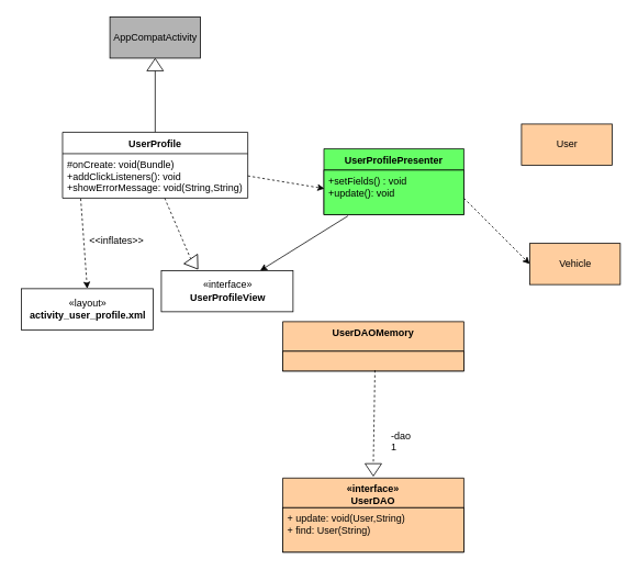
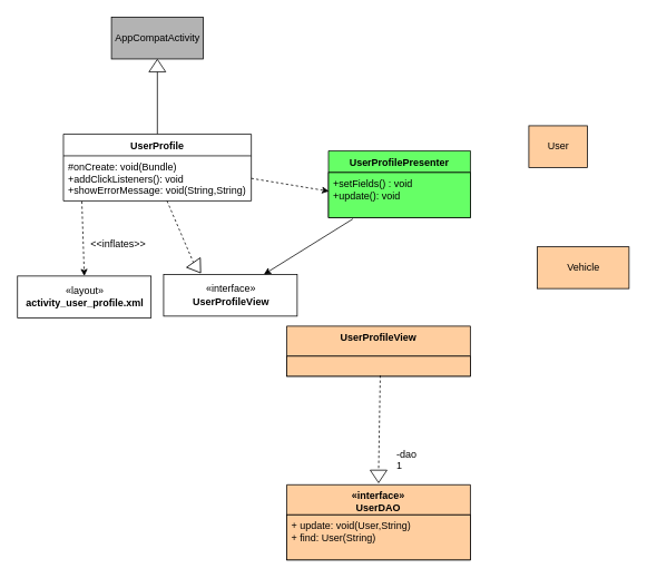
- <mxCell id="17" value="User" style="html=1;strokeColor=#000000;fillColor=#FFCE9F;gradientColor=none;" parent="1" vertex="1"><mxGeometry x="633" y="150" width="110" height="50" as="geometry" /></mxCell>
+ <mxCell id="17" value="User" style="html=1;strokeColor=#000000;fillColor=#FFCE9F;gradientColor=none;" parent="1" vertex="1"><mxGeometry x="633" y="150" width="70" height="50" as="geometry" /></mxCell>
- <mxCell id="16" value="" style="endArrow=classic;html=1;exitX=1;exitY=0.75;exitDx=0;exitDy=0;dashed=1;entryX=0;entryY=0.5;entryDx=0;entryDy=0;" parent="1" source="11" target="18" edge="1"><mxGeometry width="50" height="50" relative="1" as="geometry"><mxPoint x="593" y="270" as="sourcePoint" /><mxPoint x="643" y="280" as="targetPoint" /></mxGeometry></mxCell>
- <mxCell id="6" value="«layout»&lt;br&gt;&lt;b&gt;activity_user_profile.xml&lt;/b&gt;" style="html=1;strokeColor=#000000;fillColor=#FFFFFF;" parent="1" vertex="1"><mxGeometry x="25.5" y="350" width="160" height="50" as="geometry" /></mxCell>
+ <mxCell id="6" value="«layout»&lt;br&gt;&lt;b&gt;activity_user_profile.xml&lt;/b&gt;" style="html=1;strokeColor=#000000;fillColor=#FFFFFF;" parent="1" vertex="1"><mxGeometry x="20.5" y="330" width="160" height="50" as="geometry" /></mxCell>
- <mxCell id="19" value="UserDAOMemory&#10;" style="swimlane;fontStyle=1;align=center;verticalAlign=top;childLayout=stackLayout;horizontal=1;startSize=36;horizontalStack=0;resizeParent=1;resizeParentMax=0;resizeLast=0;collapsible=1;marginBottom=0;strokeColor=#000000;fillColor=#FFCE9F;gradientColor=none;" parent="1" vertex="1"><mxGeometry x="343" y="390" width="220" height="60" as="geometry"><mxRectangle x="360" y="590" width="120" height="70" as="alternateBounds" /></mxGeometry></mxCell>
+ <mxCell id="19" value="UserProfileView&#10;" style="swimlane;fontStyle=1;align=center;verticalAlign=top;childLayout=stackLayout;horizontal=1;startSize=36;horizontalStack=0;resizeParent=1;resizeParentMax=0;resizeLast=0;collapsible=1;marginBottom=0;strokeColor=#000000;fillColor=#FFCE9F;gradientColor=none;" parent="1" vertex="1"><mxGeometry x="343" y="390" width="220" height="60" as="geometry"><mxRectangle x="360" y="590" width="120" height="70" as="alternateBounds" /></mxGeometry></mxCell>
- <mxCell id="26" value="-dao&lt;br&gt;1" style="text;html=1;" parent="1" vertex="1"><mxGeometry x="473" y="515" width="50" height="30" as="geometry" /></mxCell>
+ <mxCell id="26" value="-dao&lt;br&gt;1" style="text;html=1;" parent="1" vertex="1"><mxGeometry x="473" y="530" width="50" height="30" as="geometry" /></mxCell>
